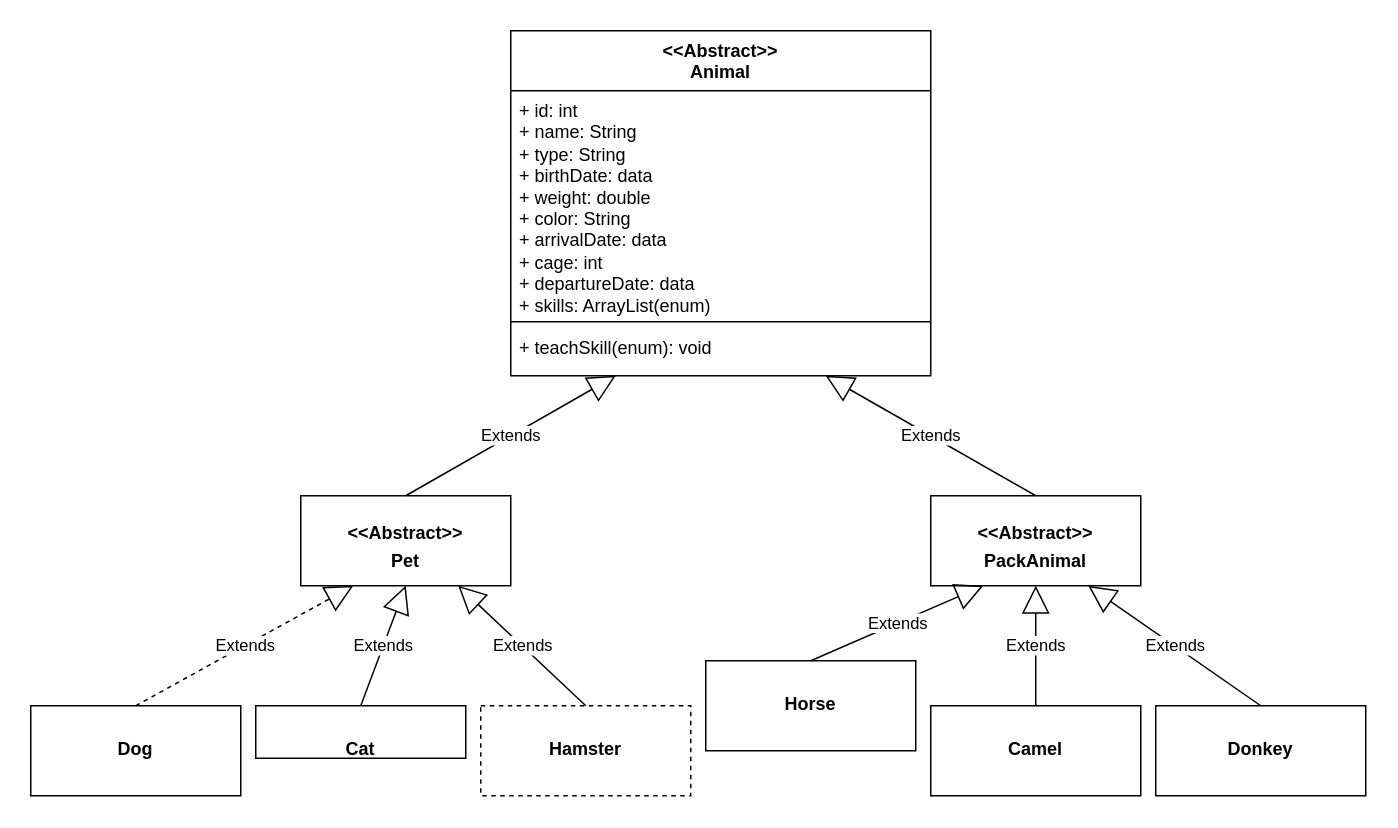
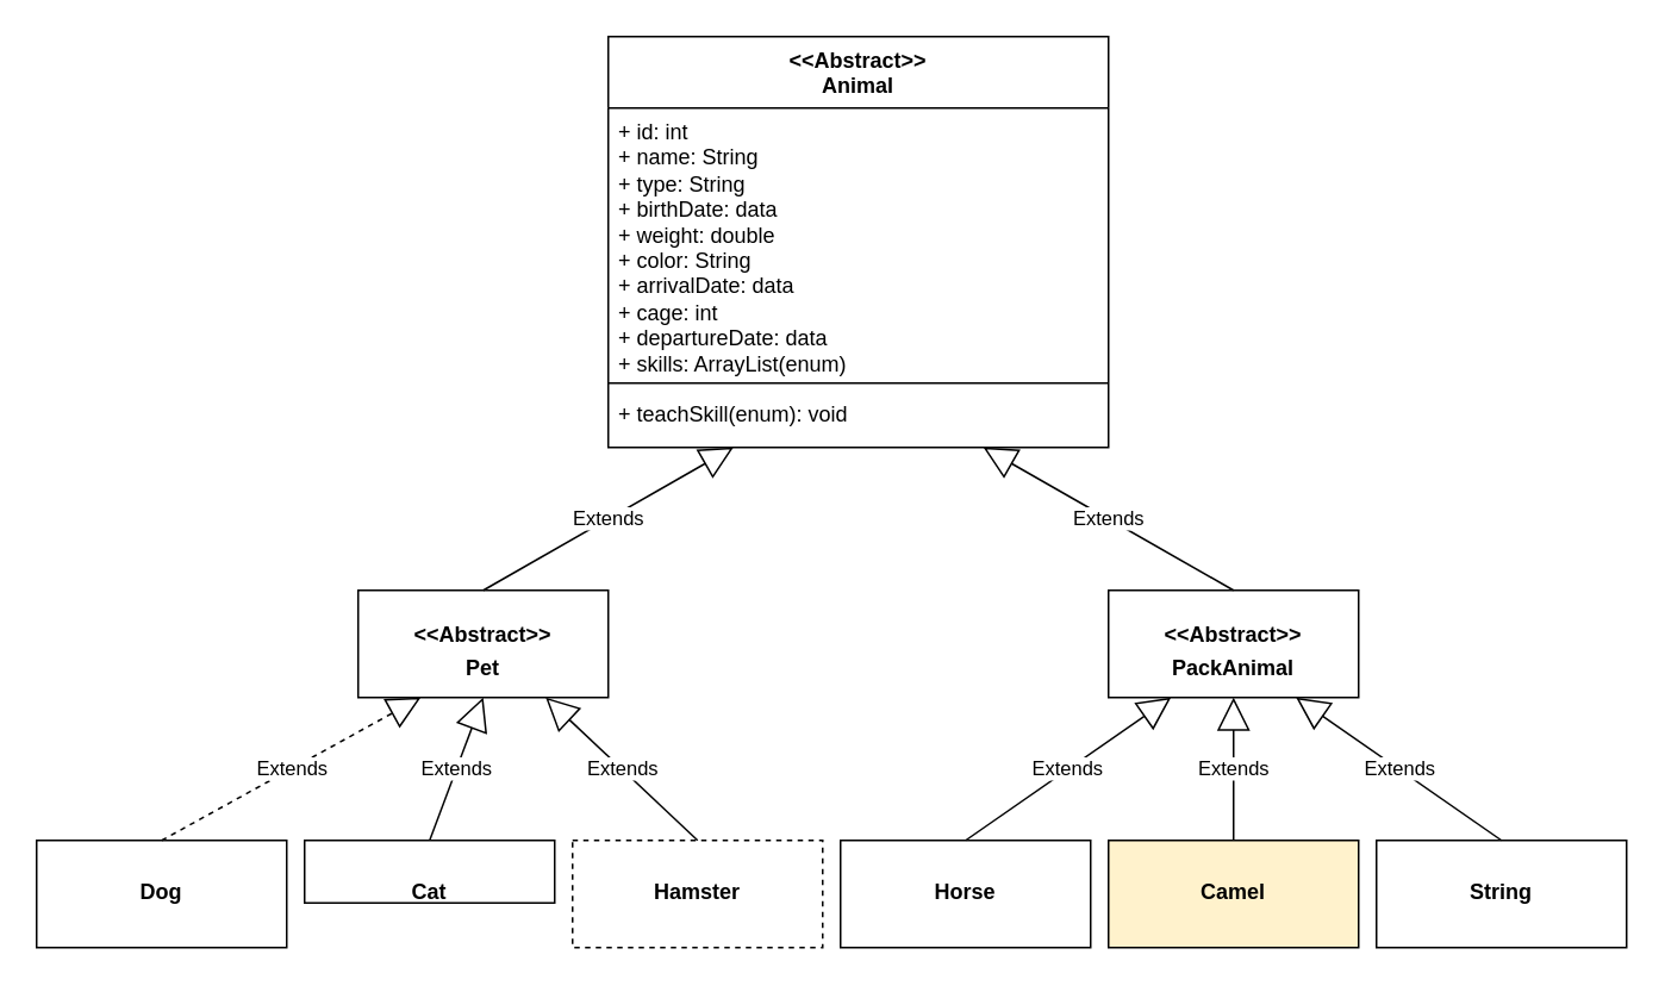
- <mxCell id="11" value="&lt;p style=&quot;margin:0px;margin-top:4px;text-align:center;&quot;&gt;&lt;b style=&quot;background-color: initial;&quot;&gt;&lt;br&gt;&lt;/b&gt;&lt;/p&gt;&lt;p style=&quot;margin:0px;margin-top:4px;text-align:center;&quot;&gt;&lt;b&gt;Horse&lt;/b&gt;&lt;/p&gt;" style="verticalAlign=top;align=left;overflow=fill;fontSize=12;fontFamily=Helvetica;html=1;whiteSpace=wrap;" vertex="1" parent="1"><mxGeometry x="470" y="440" width="140" height="60" as="geometry" /></mxCell>
+ <mxCell id="11" value="&lt;p style=&quot;margin:0px;margin-top:4px;text-align:center;&quot;&gt;&lt;b style=&quot;background-color: initial;&quot;&gt;&lt;br&gt;&lt;/b&gt;&lt;/p&gt;&lt;p style=&quot;margin:0px;margin-top:4px;text-align:center;&quot;&gt;&lt;b&gt;Horse&lt;/b&gt;&lt;/p&gt;" style="verticalAlign=top;align=left;overflow=fill;fontSize=12;fontFamily=Helvetica;html=1;whiteSpace=wrap;" vertex="1" parent="1"><mxGeometry x="470" y="470" width="140" height="60" as="geometry" /></mxCell>
- <mxCell id="13" value="&lt;p style=&quot;margin:0px;margin-top:4px;text-align:center;&quot;&gt;&lt;b style=&quot;background-color: initial;&quot;&gt;&lt;br&gt;&lt;/b&gt;&lt;/p&gt;&lt;p style=&quot;margin:0px;margin-top:4px;text-align:center;&quot;&gt;&lt;b style=&quot;background-color: initial;&quot;&gt;Donkey&lt;/b&gt;&lt;br&gt;&lt;/p&gt;" style="verticalAlign=top;align=left;overflow=fill;fontSize=12;fontFamily=Helvetica;html=1;whiteSpace=wrap;" vertex="1" parent="1"><mxGeometry x="770" y="470" width="140" height="60" as="geometry" /></mxCell>
+ <mxCell id="13" value="&lt;p style=&quot;margin:0px;margin-top:4px;text-align:center;&quot;&gt;&lt;b style=&quot;background-color: initial;&quot;&gt;&lt;br&gt;&lt;/b&gt;&lt;/p&gt;&lt;p style=&quot;margin:0px;margin-top:4px;text-align:center;&quot;&gt;&lt;b style=&quot;background-color: initial;&quot;&gt;String&lt;/b&gt;&lt;br&gt;&lt;/p&gt;" style="verticalAlign=top;align=left;overflow=fill;fontSize=12;fontFamily=Helvetica;html=1;whiteSpace=wrap;" vertex="1" parent="1"><mxGeometry x="770" y="470" width="140" height="60" as="geometry" /></mxCell>
- <mxCell id="12" value="&lt;p style=&quot;margin:0px;margin-top:4px;text-align:center;&quot;&gt;&lt;b style=&quot;background-color: initial;&quot;&gt;&lt;br&gt;&lt;/b&gt;&lt;/p&gt;&lt;p style=&quot;margin:0px;margin-top:4px;text-align:center;&quot;&gt;&lt;b&gt;Camel&lt;/b&gt;&lt;/p&gt;" style="verticalAlign=top;align=left;overflow=fill;fontSize=12;fontFamily=Helvetica;html=1;whiteSpace=wrap;" vertex="1" parent="1"><mxGeometry x="620" y="470" width="140" height="60" as="geometry" /></mxCell>
+ <mxCell id="12" value="&lt;p style=&quot;margin:0px;margin-top:4px;text-align:center;&quot;&gt;&lt;b style=&quot;background-color: initial;&quot;&gt;&lt;br&gt;&lt;/b&gt;&lt;/p&gt;&lt;p style=&quot;margin:0px;margin-top:4px;text-align:center;&quot;&gt;&lt;b&gt;Camel&lt;/b&gt;&lt;/p&gt;" style="verticalAlign=top;align=left;overflow=fill;fontSize=12;fontFamily=Helvetica;html=1;whiteSpace=wrap;fillColor=#fff2cc;" vertex="1" parent="1"><mxGeometry x="620" y="470" width="140" height="60" as="geometry" /></mxCell>
